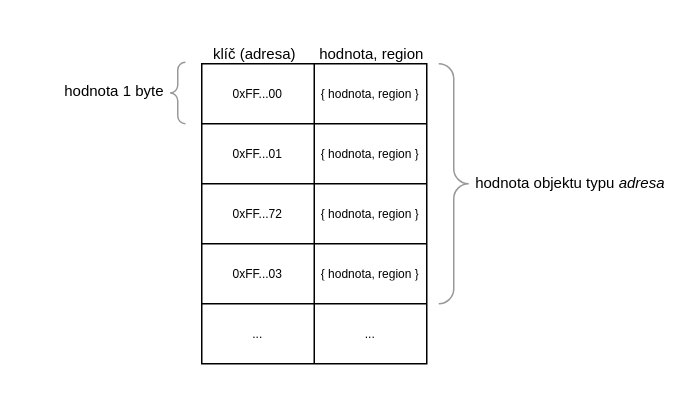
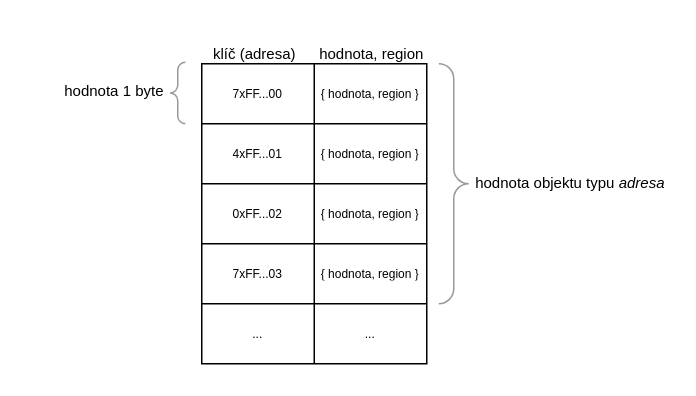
- <mxCell id="4" value="0xFF...00" style="shape=partialRectangle;html=1;whiteSpace=wrap;connectable=0;strokeColor=inherit;overflow=hidden;fillColor=none;top=0;left=0;bottom=0;right=0;pointerEvents=1;fontSize=8;" vertex="1" parent="3"><mxGeometry width="75" height="40" as="geometry"><mxRectangle width="75" height="40" as="alternateBounds" /></mxGeometry></mxCell>
+ <mxCell id="4" value="7xFF...00" style="shape=partialRectangle;html=1;whiteSpace=wrap;connectable=0;strokeColor=inherit;overflow=hidden;fillColor=none;top=0;left=0;bottom=0;right=0;pointerEvents=1;fontSize=8;" vertex="1" parent="3"><mxGeometry width="75" height="40" as="geometry"><mxRectangle width="75" height="40" as="alternateBounds" /></mxGeometry></mxCell>
- <mxCell id="7" value="0xFF...01" style="shape=partialRectangle;html=1;whiteSpace=wrap;connectable=0;strokeColor=inherit;overflow=hidden;fillColor=none;top=0;left=0;bottom=0;right=0;pointerEvents=1;fontSize=8;" vertex="1" parent="6"><mxGeometry width="75" height="40" as="geometry"><mxRectangle width="75" height="40" as="alternateBounds" /></mxGeometry></mxCell>
+ <mxCell id="7" value="4xFF...01" style="shape=partialRectangle;html=1;whiteSpace=wrap;connectable=0;strokeColor=inherit;overflow=hidden;fillColor=none;top=0;left=0;bottom=0;right=0;pointerEvents=1;fontSize=8;" vertex="1" parent="6"><mxGeometry width="75" height="40" as="geometry"><mxRectangle width="75" height="40" as="alternateBounds" /></mxGeometry></mxCell>
- <mxCell id="10" value="0xFF...72" style="shape=partialRectangle;html=1;whiteSpace=wrap;connectable=0;strokeColor=inherit;overflow=hidden;fillColor=none;top=0;left=0;bottom=0;right=0;pointerEvents=1;fontSize=8;" vertex="1" parent="9"><mxGeometry width="75" height="40" as="geometry"><mxRectangle width="75" height="40" as="alternateBounds" /></mxGeometry></mxCell>
+ <mxCell id="10" value="0xFF...02" style="shape=partialRectangle;html=1;whiteSpace=wrap;connectable=0;strokeColor=inherit;overflow=hidden;fillColor=none;top=0;left=0;bottom=0;right=0;pointerEvents=1;fontSize=8;" vertex="1" parent="9"><mxGeometry width="75" height="40" as="geometry"><mxRectangle width="75" height="40" as="alternateBounds" /></mxGeometry></mxCell>
- <mxCell id="13" value="0xFF...03" style="shape=partialRectangle;html=1;whiteSpace=wrap;connectable=0;strokeColor=inherit;overflow=hidden;fillColor=none;top=0;left=0;bottom=0;right=0;pointerEvents=1;fontSize=8;" vertex="1" parent="12"><mxGeometry width="75" height="40" as="geometry"><mxRectangle width="75" height="40" as="alternateBounds" /></mxGeometry></mxCell>
+ <mxCell id="13" value="7xFF...03" style="shape=partialRectangle;html=1;whiteSpace=wrap;connectable=0;strokeColor=inherit;overflow=hidden;fillColor=none;top=0;left=0;bottom=0;right=0;pointerEvents=1;fontSize=8;" vertex="1" parent="12"><mxGeometry width="75" height="40" as="geometry"><mxRectangle width="75" height="40" as="alternateBounds" /></mxGeometry></mxCell>
